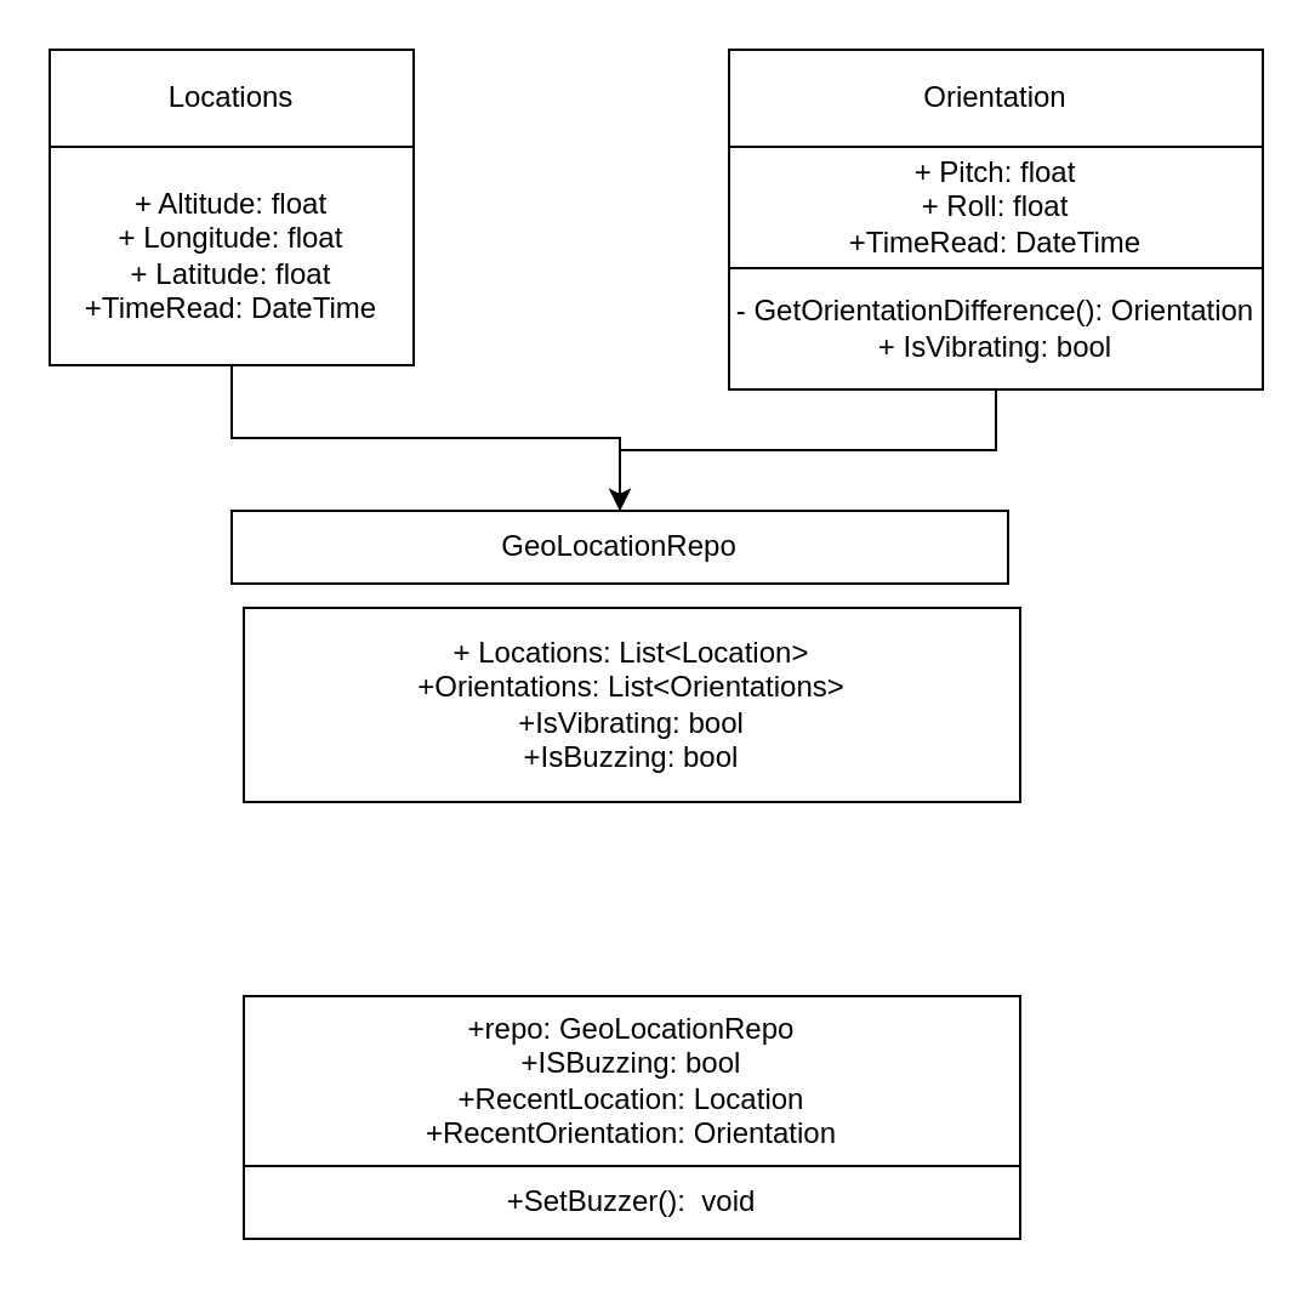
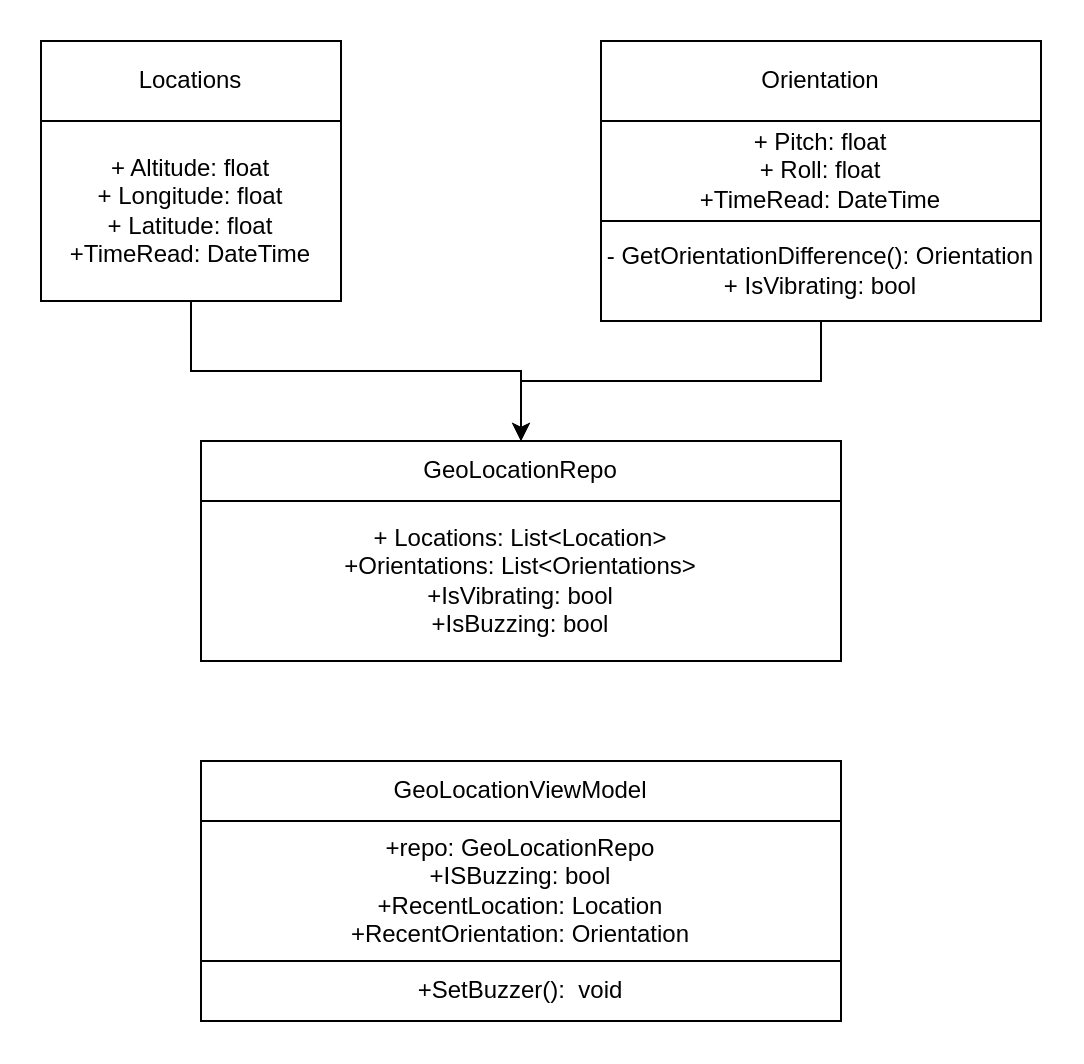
- <mxCell id="9" value="GeoLocationRepo" style="text;html=1;align=center;verticalAlign=middle;whiteSpace=wrap;rounded=0;strokeColor=default;" parent="1" vertex="1"><mxGeometry x="95" y="210" width="320" height="30" as="geometry" /></mxCell>
+ <mxCell id="9" value="GeoLocationRepo" style="text;html=1;align=center;verticalAlign=middle;whiteSpace=wrap;rounded=0;strokeColor=default;" parent="1" vertex="1"><mxGeometry x="100" y="220" width="320" height="30" as="geometry" /></mxCell>
+ <mxCell id="11" value="GeoLocationViewModel" style="rounded=0;whiteSpace=wrap;html=1;" vertex="1" parent="1"><mxGeometry x="100" y="380" width="320" height="30" as="geometry" /></mxCell>
